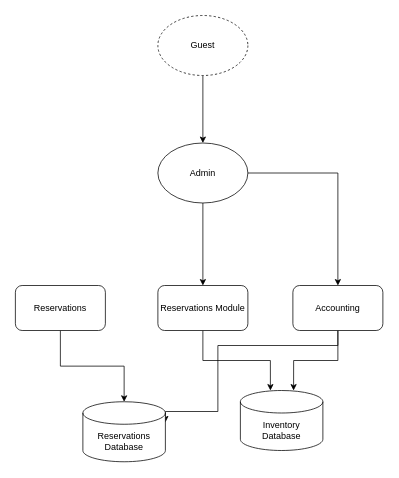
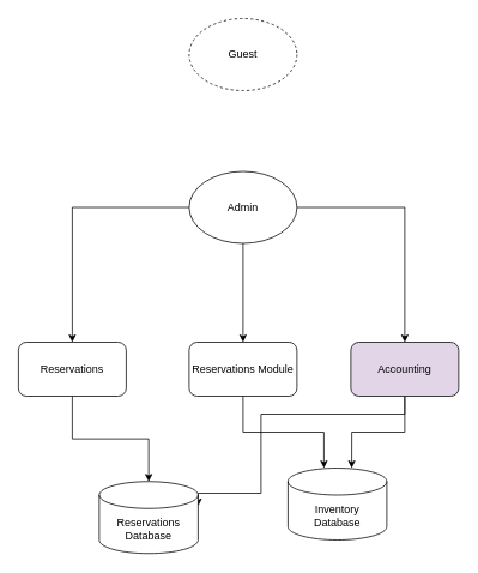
- <mxCell id="2" style="edgeStyle=orthogonalEdgeStyle;rounded=0;orthogonalLoop=1;jettySize=auto;html=1;entryX=0.5;entryY=0;entryDx=0;entryDy=0;" edge="1" parent="1" source="3" target="7"><mxGeometry relative="1" as="geometry" /></mxCell>
+ <mxCell id="4" style="edgeStyle=orthogonalEdgeStyle;rounded=0;orthogonalLoop=1;jettySize=auto;html=1;entryX=0.5;entryY=0;entryDx=0;entryDy=0;" edge="1" parent="1" source="7" target="9"><mxGeometry relative="1" as="geometry" /></mxCell>
- <mxCell id="14" value="Accounting" style="rounded=1;whiteSpace=wrap;html=1;" vertex="1" parent="1"><mxGeometry x="390" y="380" width="120" height="60" as="geometry" /></mxCell>
+ <mxCell id="14" value="Accounting" style="rounded=1;whiteSpace=wrap;html=1;fillColor=#e1d5e7;" vertex="1" parent="1"><mxGeometry x="390" y="380" width="120" height="60" as="geometry" /></mxCell>
